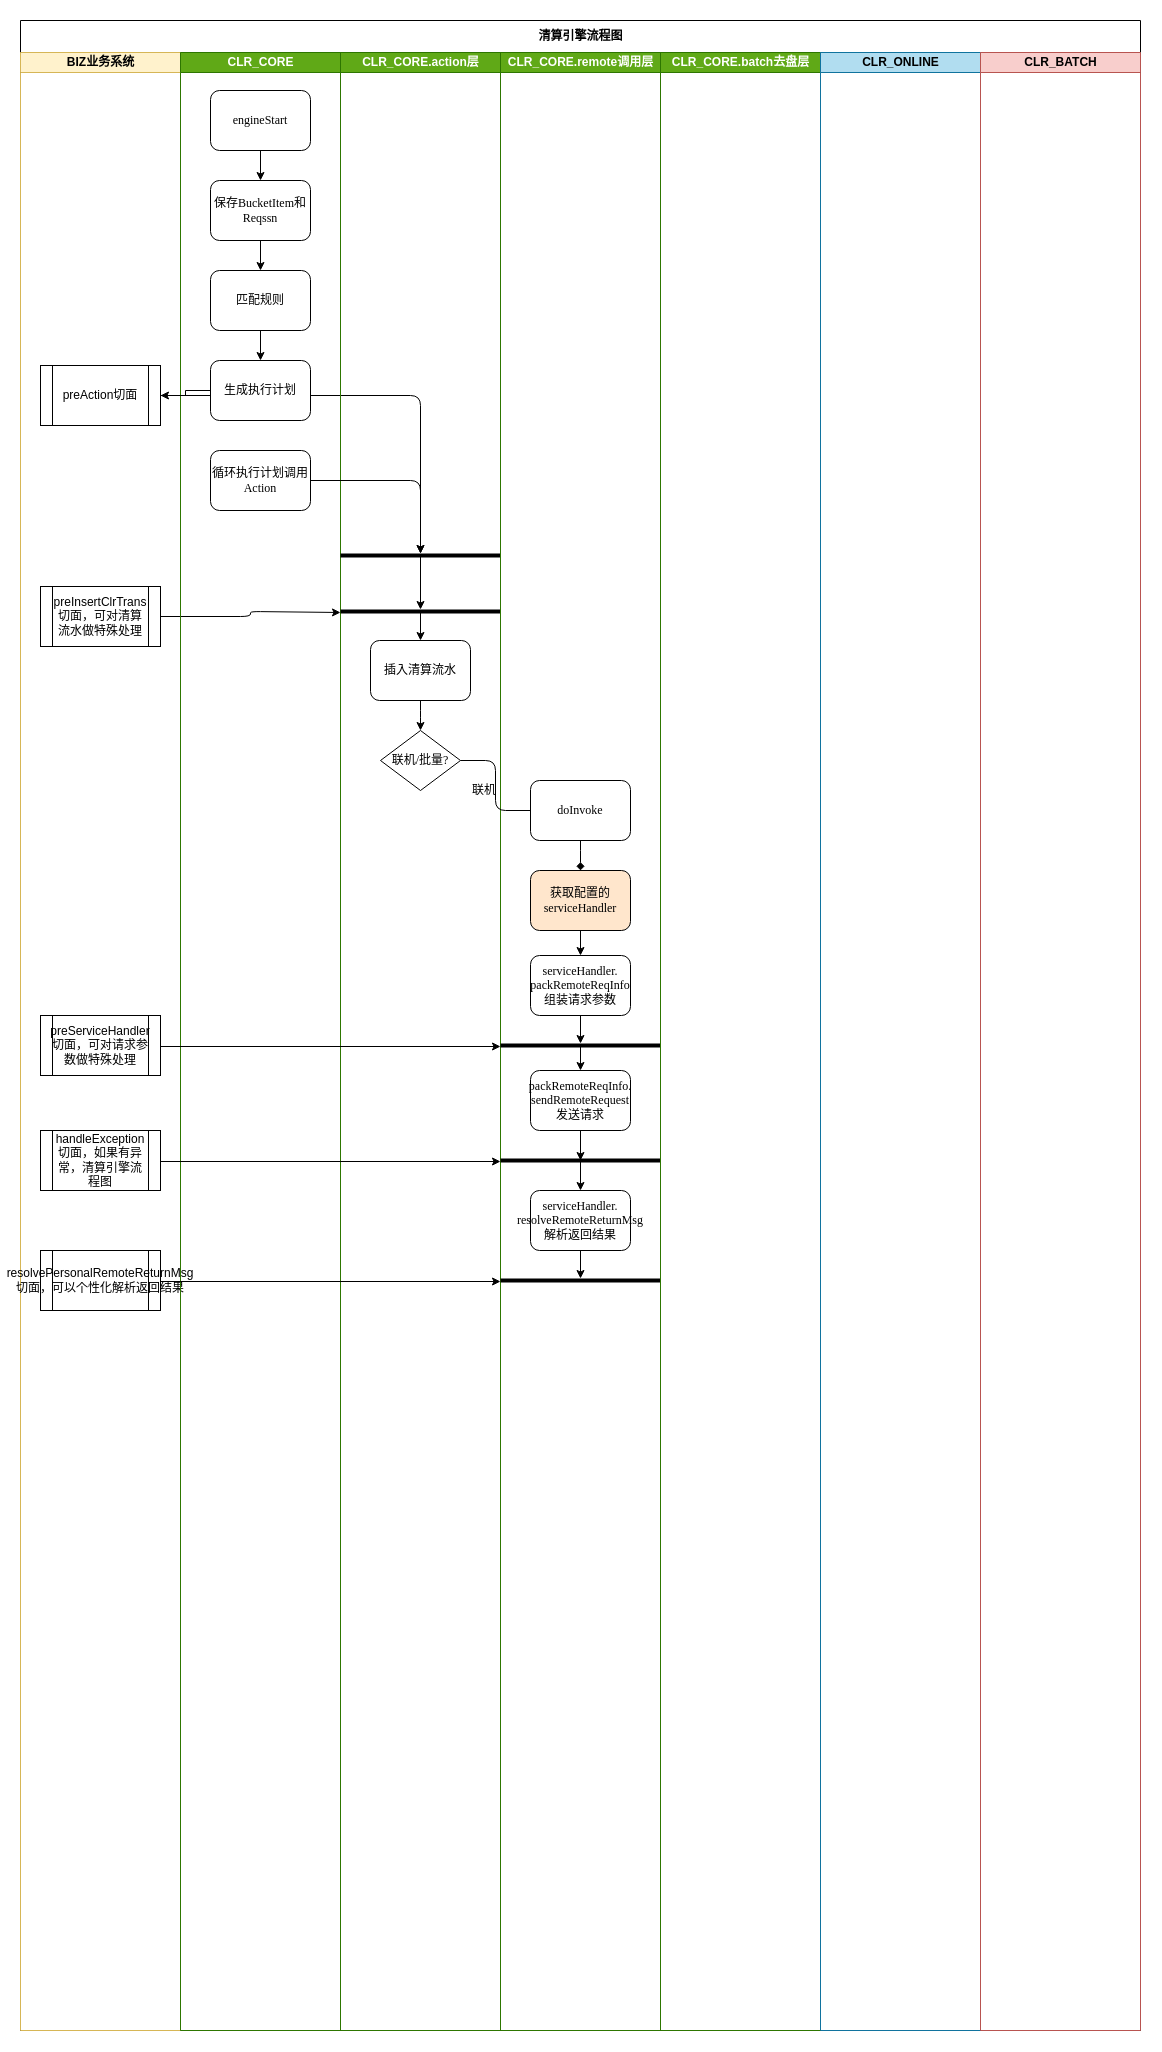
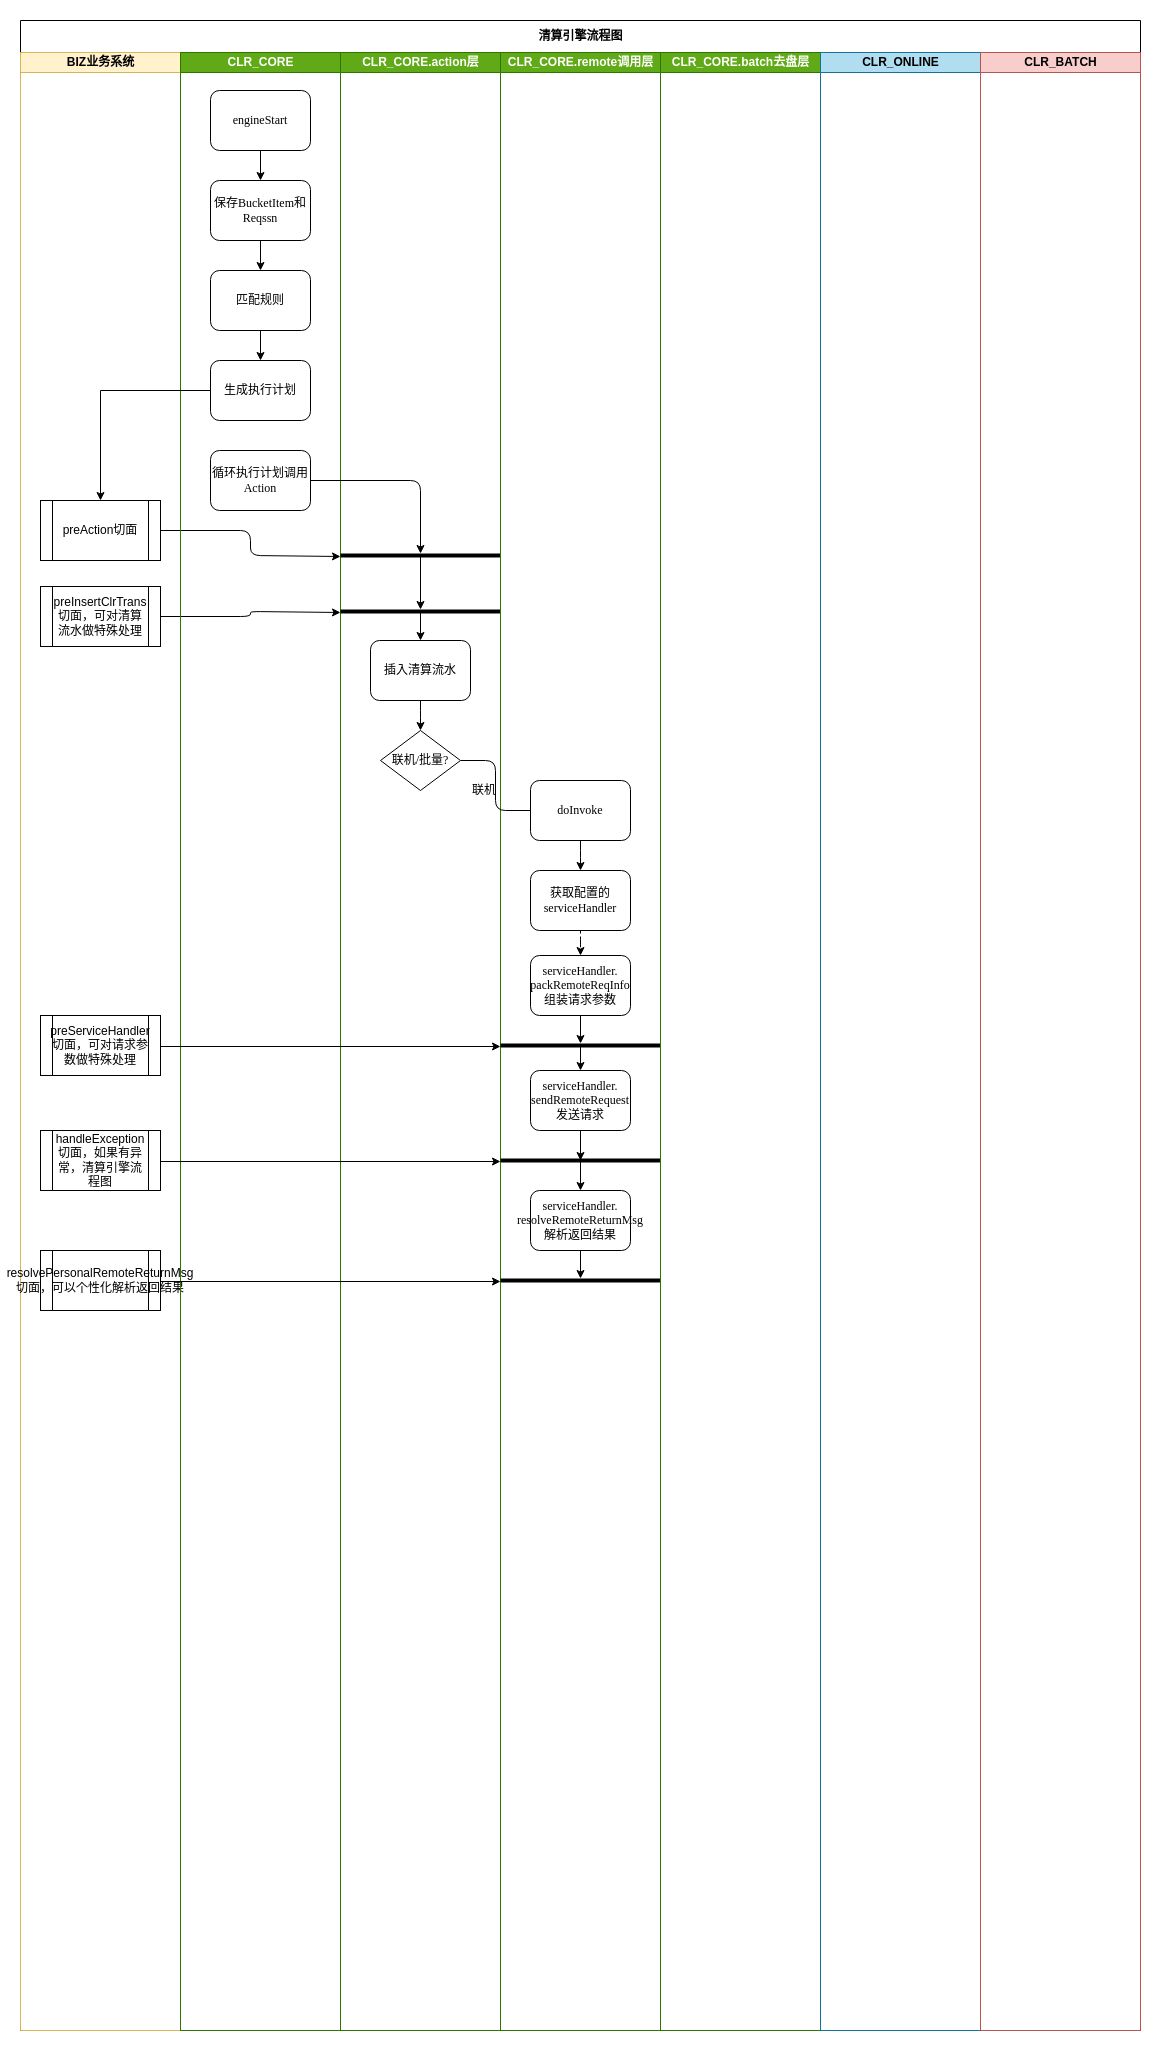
- <mxCell id="4" value="preAction切面" style="shape=process;whiteSpace=wrap;html=1;backgroundOutline=1;fontSize=12;" vertex="1" parent="3"><mxGeometry x="20" y="313" width="120" height="60" as="geometry" /></mxCell>
+ <mxCell id="4" value="preAction切面" style="shape=process;whiteSpace=wrap;html=1;backgroundOutline=1;fontSize=12;" vertex="1" parent="3"><mxGeometry x="20" y="448" width="120" height="60" as="geometry" /></mxCell>
- <mxCell id="31" style="edgeStyle=orthogonalEdgeStyle;rounded=1;orthogonalLoop=1;jettySize=auto;html=1;fontSize=12;endArrow=diamond;" edge="1" parent="30" source="32" target="34"><mxGeometry relative="1" as="geometry" /></mxCell>
+ <mxCell id="31" style="edgeStyle=orthogonalEdgeStyle;rounded=1;orthogonalLoop=1;jettySize=auto;html=1;fontSize=12;" edge="1" parent="30" source="32" target="34"><mxGeometry relative="1" as="geometry" /></mxCell>
- <mxCell id="34" value="获取配置的serviceHandler" style="rounded=1;whiteSpace=wrap;html=1;shadow=0;labelBackgroundColor=none;strokeColor=#000000;strokeWidth=1;fillColor=#ffe6cc;fontFamily=Verdana;fontSize=12;fontColor=#000000;align=center;" vertex="1" parent="30"><mxGeometry x="30" y="818" width="100" height="60" as="geometry" /></mxCell>
+ <mxCell id="34" value="获取配置的serviceHandler" style="rounded=1;whiteSpace=wrap;html=1;shadow=0;labelBackgroundColor=none;strokeColor=#000000;strokeWidth=1;fillColor=#ffffff;fontFamily=Verdana;fontSize=12;fontColor=#000000;align=center;" vertex="1" parent="30"><mxGeometry x="30" y="818" width="100" height="60" as="geometry" /></mxCell>
- <mxCell id="33" value="" style="edgeStyle=orthogonalEdgeStyle;rounded=1;orthogonalLoop=1;jettySize=auto;html=1;fontSize=12;" edge="1" parent="30" source="34" target="38"><mxGeometry relative="1" as="geometry" /></mxCell>
+ <mxCell id="33" value="" style="edgeStyle=orthogonalEdgeStyle;rounded=1;orthogonalLoop=1;jettySize=auto;html=1;fontSize=12;dashed=1;" edge="1" parent="30" source="34" target="38"><mxGeometry relative="1" as="geometry" /></mxCell>
- <mxCell id="40" value="&lt;div&gt;packRemoteReqInfo.&lt;/div&gt;&lt;div&gt;sendRemoteRequest&lt;/div&gt;&lt;div&gt;发送请求&lt;br&gt;&lt;/div&gt;" style="rounded=1;whiteSpace=wrap;html=1;shadow=0;labelBackgroundColor=none;strokeColor=#000000;strokeWidth=1;fillColor=#ffffff;fontFamily=Verdana;fontSize=12;fontColor=#000000;align=center;" vertex="1" parent="30"><mxGeometry x="30" y="1018" width="100" height="60" as="geometry" /></mxCell>
+ <mxCell id="40" value="&lt;div&gt;serviceHandler.&lt;/div&gt;&lt;div&gt;sendRemoteRequest&lt;/div&gt;&lt;div&gt;发送请求&lt;br&gt;&lt;/div&gt;" style="rounded=1;whiteSpace=wrap;html=1;shadow=0;labelBackgroundColor=none;strokeColor=#000000;strokeWidth=1;fillColor=#ffffff;fontFamily=Verdana;fontSize=12;fontColor=#000000;align=center;" vertex="1" parent="30"><mxGeometry x="30" y="1018" width="100" height="60" as="geometry" /></mxCell>
